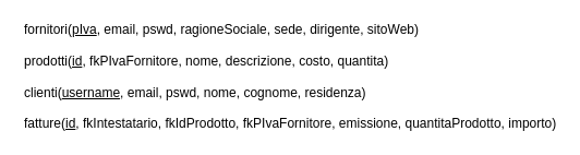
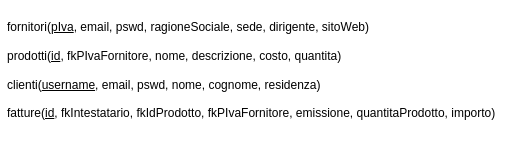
- <mxCell id="2" value="&lt;div align=&quot;left&quot;&gt;fornitori(&lt;u&gt;pIva&lt;/u&gt;, email, pswd, ragioneSociale, sede, dirigente, sitoWeb)&lt;/div&gt;&lt;div align=&quot;left&quot;&gt;&lt;br&gt;&lt;/div&gt;&lt;div align=&quot;left&quot;&gt;prodotti(&lt;u&gt;id&lt;/u&gt;, fkPIvaFornitore, nome, descrizione, costo, quantita)&lt;/div&gt;&lt;div align=&quot;left&quot;&gt;&lt;br&gt;&lt;/div&gt;&lt;div align=&quot;left&quot;&gt;clienti(&lt;u&gt;username&lt;/u&gt;, email, pswd, nome, cognome, residenza)&lt;/div&gt;&lt;div align=&quot;left&quot;&gt;&lt;br&gt;&lt;/div&gt;&lt;div align=&quot;left&quot;&gt;fatture(&lt;u&gt;id&lt;/u&gt;, fkIntestatario, fkIdProdotto, fkPIvaFornitore, emissione, quantitaProdotto, importo)&lt;br&gt;&lt;/div&gt;" style="text;html=1;align=left;verticalAlign=middle;resizable=0;points=[];autosize=1;strokeColor=none;fillColor=none;" vertex="1" parent="1"><mxGeometry x="20" y="20" width="490" height="100" as="geometry" /></mxCell>
+ <mxCell id="2" value="&lt;div align=&quot;left&quot;&gt;fornitori(&lt;u&gt;pIva&lt;/u&gt;, email, pswd, ragioneSociale, sede, dirigente, sitoWeb)&lt;/div&gt;&lt;div align=&quot;left&quot;&gt;&lt;br&gt;&lt;/div&gt;&lt;div align=&quot;left&quot;&gt;prodotti(&lt;u&gt;id&lt;/u&gt;, fkPIvaFornitore, nome, descrizione, costo, quantita)&lt;/div&gt;&lt;div align=&quot;left&quot;&gt;&lt;br&gt;&lt;/div&gt;&lt;div align=&quot;left&quot;&gt;clienti(&lt;u&gt;username&lt;/u&gt;, email, pswd, nome, cognome, residenza)&lt;/div&gt;&lt;div align=&quot;left&quot;&gt;&lt;br&gt;&lt;/div&gt;&lt;div align=&quot;left&quot;&gt;fatture(&lt;u&gt;id&lt;/u&gt;, fkIntestatario, fkIdProdotto, fkPIvaFornitore, emissione, quantitaProdotto, importo)&lt;br&gt;&lt;/div&gt;" style="text;html=1;align=left;verticalAlign=middle;resizable=0;points=[];autosize=1;strokeColor=none;fillColor=none;" vertex="1" parent="1"><mxGeometry x="5" y="20" width="490" height="100" as="geometry" /></mxCell>
